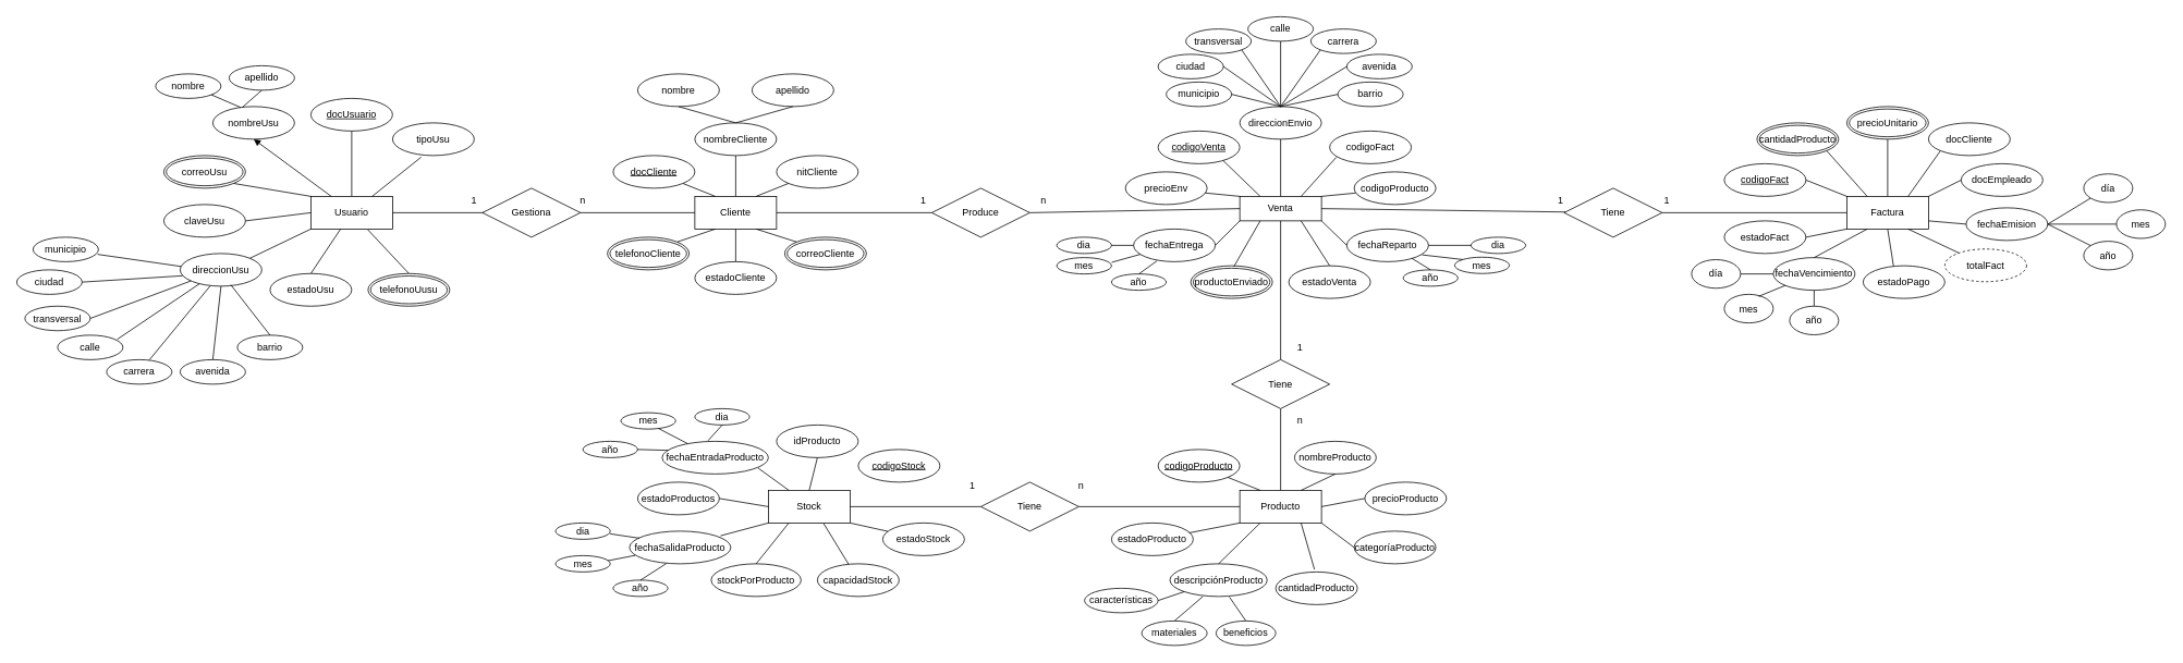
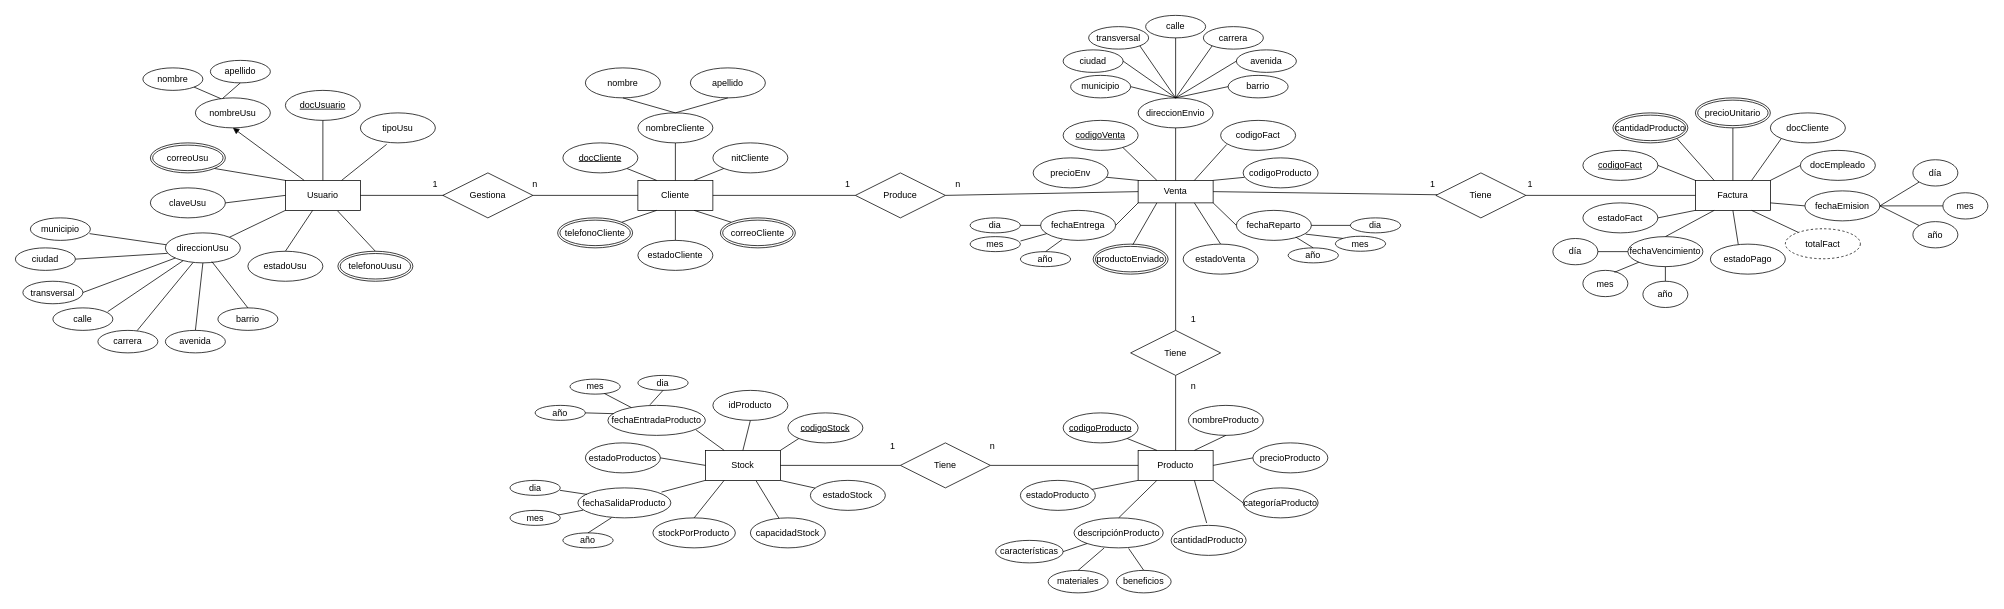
+ <mxCell id="187" value="" style="endArrow=none;html=1;rounded=0;exitX=1;exitY=0;exitDx=0;exitDy=0;entryX=0;entryY=1;entryDx=0;entryDy=0;" edge="1" parent="1" source="7" target="179"><mxGeometry relative="1" as="geometry"><mxPoint x="1050" y="600" as="sourcePoint" /><mxPoint x="1210" y="600" as="targetPoint" /></mxGeometry></mxCell>
